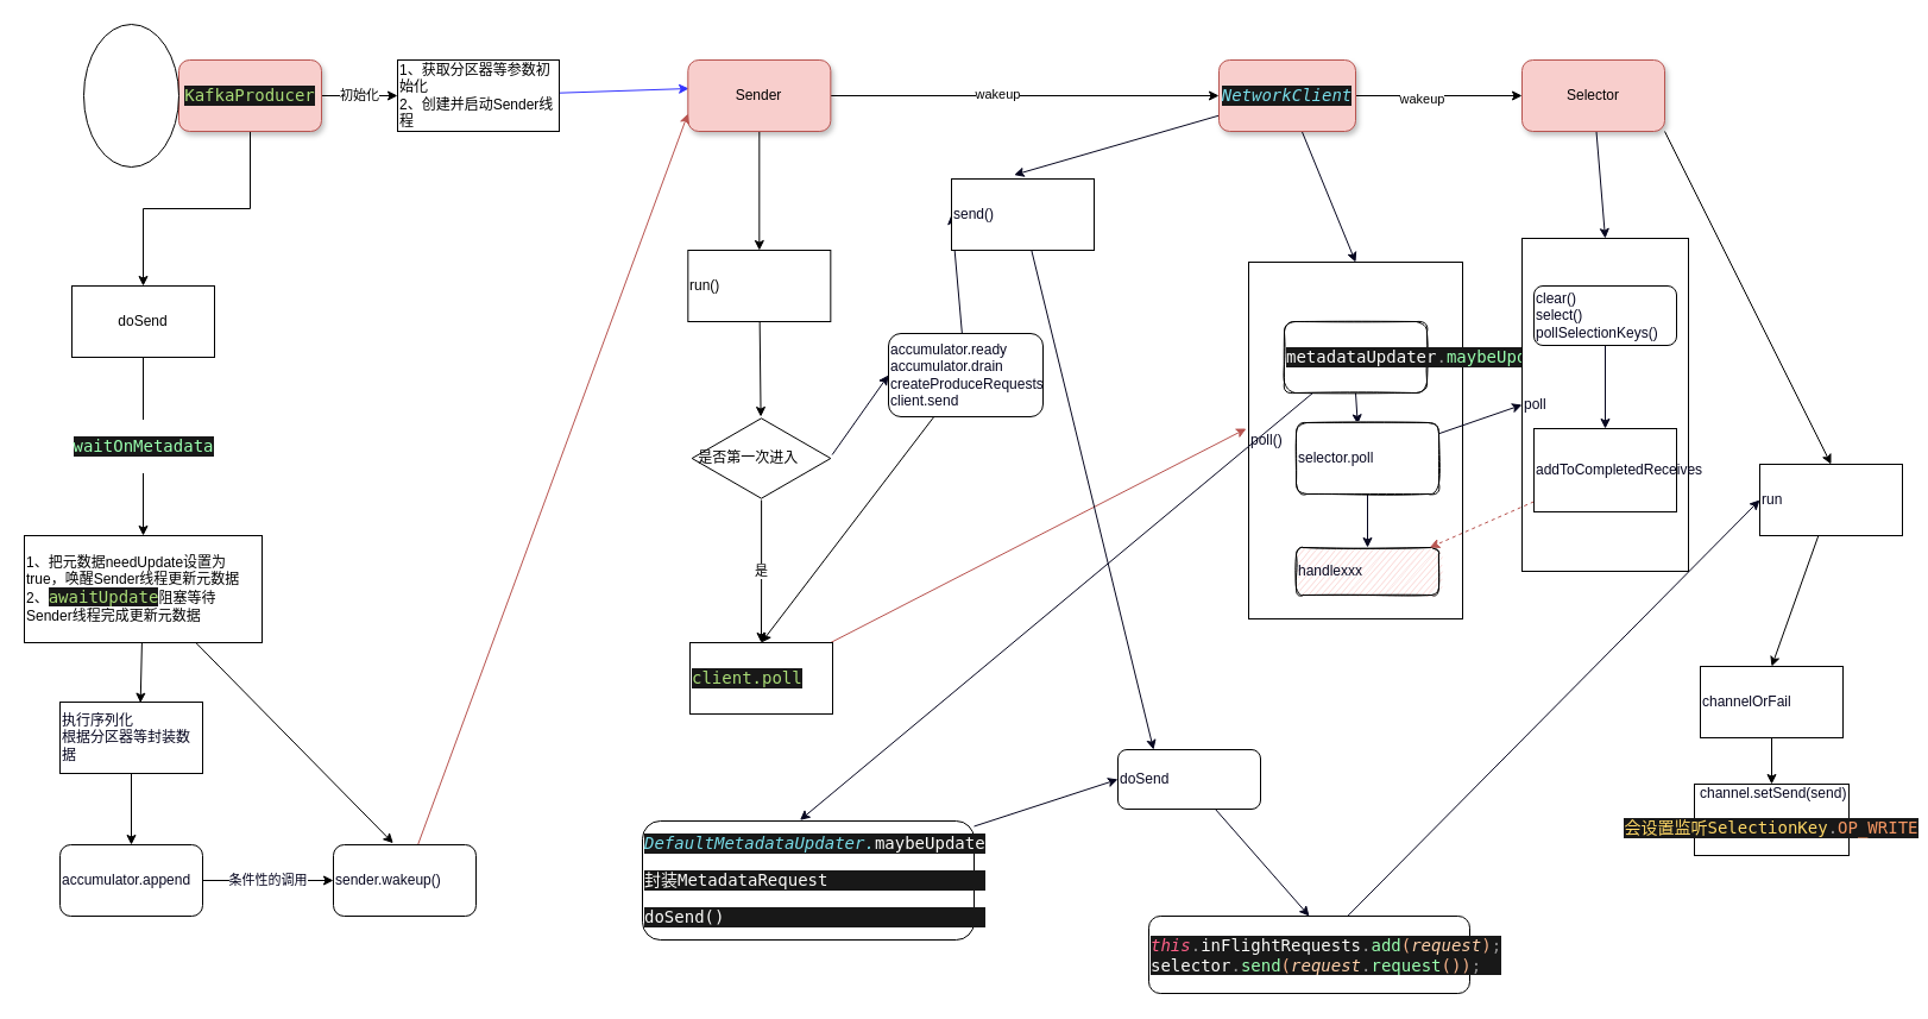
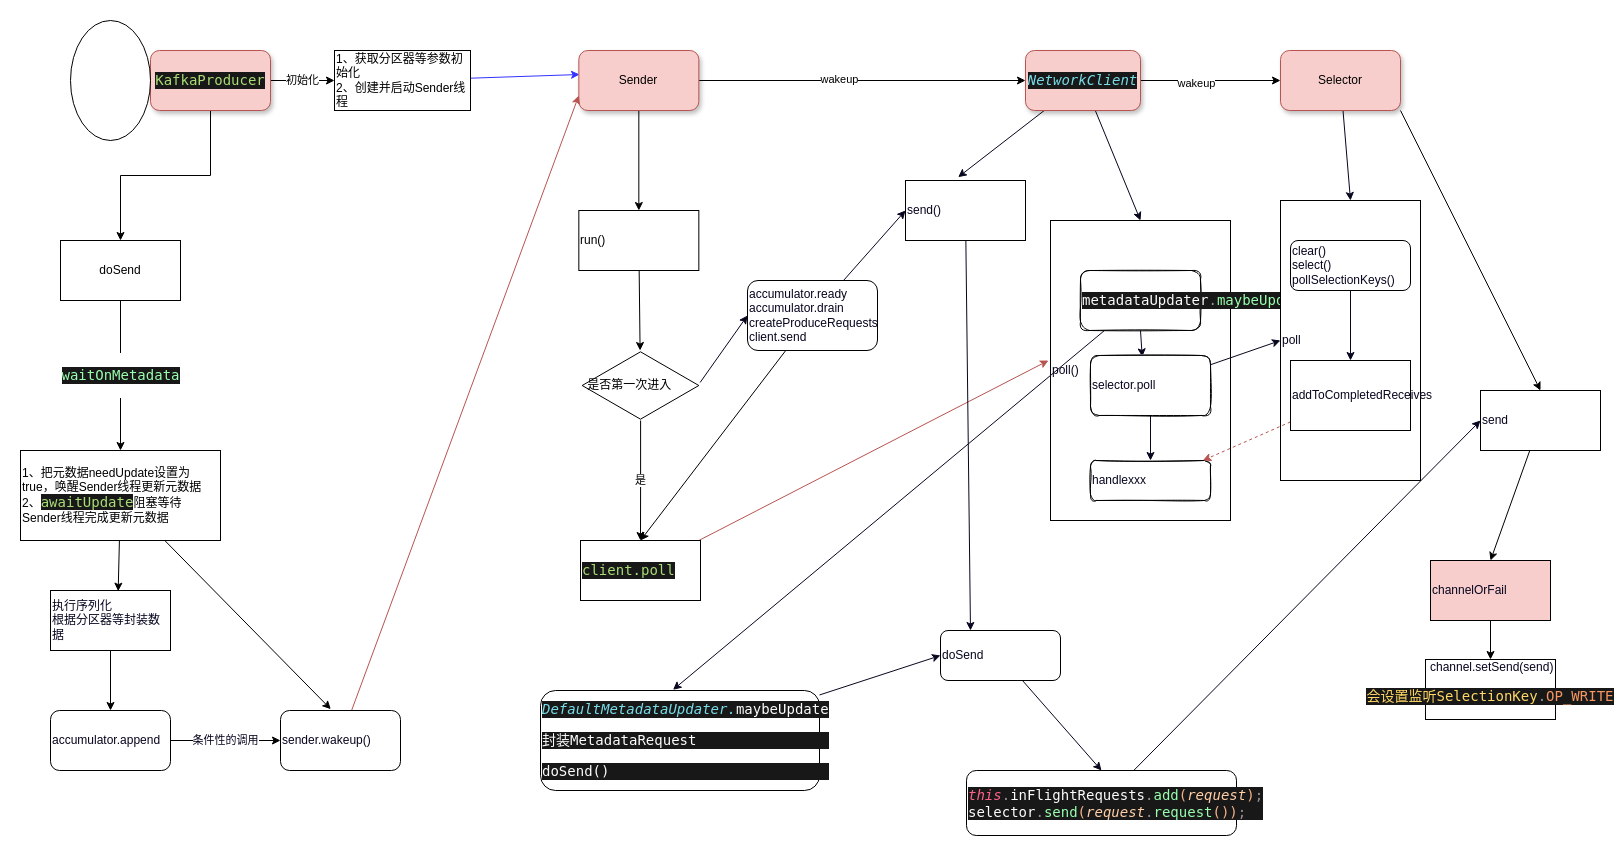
- <mxCell id="54" value="send()" style="whiteSpace=wrap;html=1;rounded=0;glass=0;fontColor=#06061F;align=left;" parent="1" vertex="1"><mxGeometry x="800" y="150" width="120" height="60" as="geometry" /></mxCell>
+ <mxCell id="54" value="send()" style="whiteSpace=wrap;html=1;rounded=0;glass=0;fontColor=#06061F;align=left;" parent="1" vertex="1"><mxGeometry x="905" y="180" width="120" height="60" as="geometry" /></mxCell>
- <mxCell id="56" value="run" style="whiteSpace=wrap;html=1;rounded=0;glass=0;fontColor=#06061F;align=left;" parent="1" vertex="1"><mxGeometry x="1480" y="390" width="120" height="60" as="geometry" /></mxCell>
+ <mxCell id="56" value="send" style="whiteSpace=wrap;html=1;rounded=0;glass=0;fontColor=#06061F;align=left;" parent="1" vertex="1"><mxGeometry x="1480" y="390" width="120" height="60" as="geometry" /></mxCell>
- <mxCell id="49" value="handlexxx" style="whiteSpace=wrap;html=1;rounded=1;glass=0;fontColor=#06061F;align=left;sketch=1;fillColor=#f8cecc;" parent="1" vertex="1"><mxGeometry x="1090" y="460" width="120" height="40" as="geometry" /></mxCell>
+ <mxCell id="49" value="handlexxx" style="whiteSpace=wrap;html=1;rounded=1;glass=0;fontColor=#06061F;align=left;sketch=1;" parent="1" vertex="1"><mxGeometry x="1090" y="460" width="120" height="40" as="geometry" /></mxCell>
- <mxCell id="62" value="channelOrFail&lt;br&gt;" style="whiteSpace=wrap;html=1;rounded=0;glass=0;fontColor=#06061F;align=left;" parent="1" vertex="1"><mxGeometry x="1430" y="560" width="120" height="60" as="geometry" /></mxCell>
+ <mxCell id="62" value="channelOrFail&lt;br&gt;" style="whiteSpace=wrap;html=1;rounded=0;glass=0;fontColor=#06061F;align=left;fillColor=#f8cecc;" parent="1" vertex="1"><mxGeometry x="1430" y="560" width="120" height="60" as="geometry" /></mxCell>
